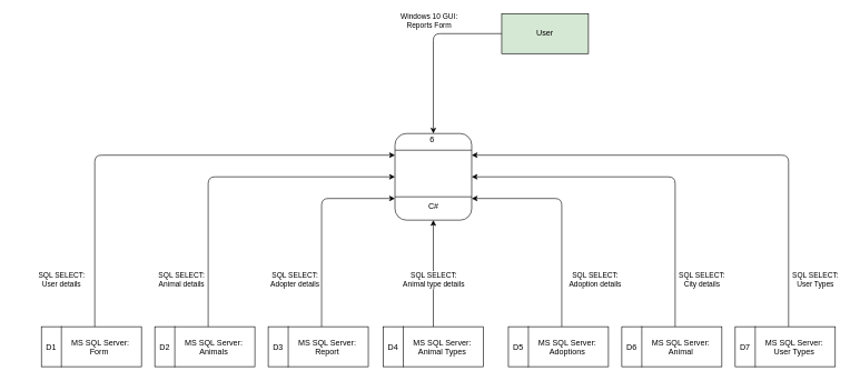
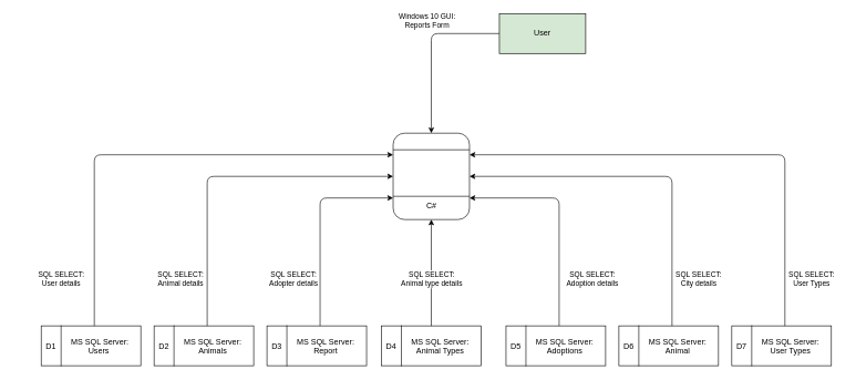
- <mxCell id="7" value="6" style="text;html=1;strokeColor=none;fillColor=none;align=center;verticalAlign=middle;whiteSpace=wrap;rounded=0;" vertex="1" parent="4"><mxGeometry x="35.5" width="40" height="20" as="geometry" /></mxCell>
- <mxCell id="16" value="                                MS SQL Server:                &#10;               Form" style="shape=partialRectangle;fillColor=none;align=center;verticalAlign=middle;strokeColor=none;spacingLeft=34;rotatable=0;points=[[0,0.5],[1,0.5]];portConstraint=eastwest;dropTarget=0;" vertex="1" parent="14"><mxGeometry width="90" height="60" as="geometry" /></mxCell>
+ <mxCell id="16" value="                                MS SQL Server:                &#10;               Users" style="shape=partialRectangle;fillColor=none;align=center;verticalAlign=middle;strokeColor=none;spacingLeft=34;rotatable=0;points=[[0,0.5],[1,0.5]];portConstraint=eastwest;dropTarget=0;" vertex="1" parent="14"><mxGeometry width="90" height="60" as="geometry" /></mxCell>
